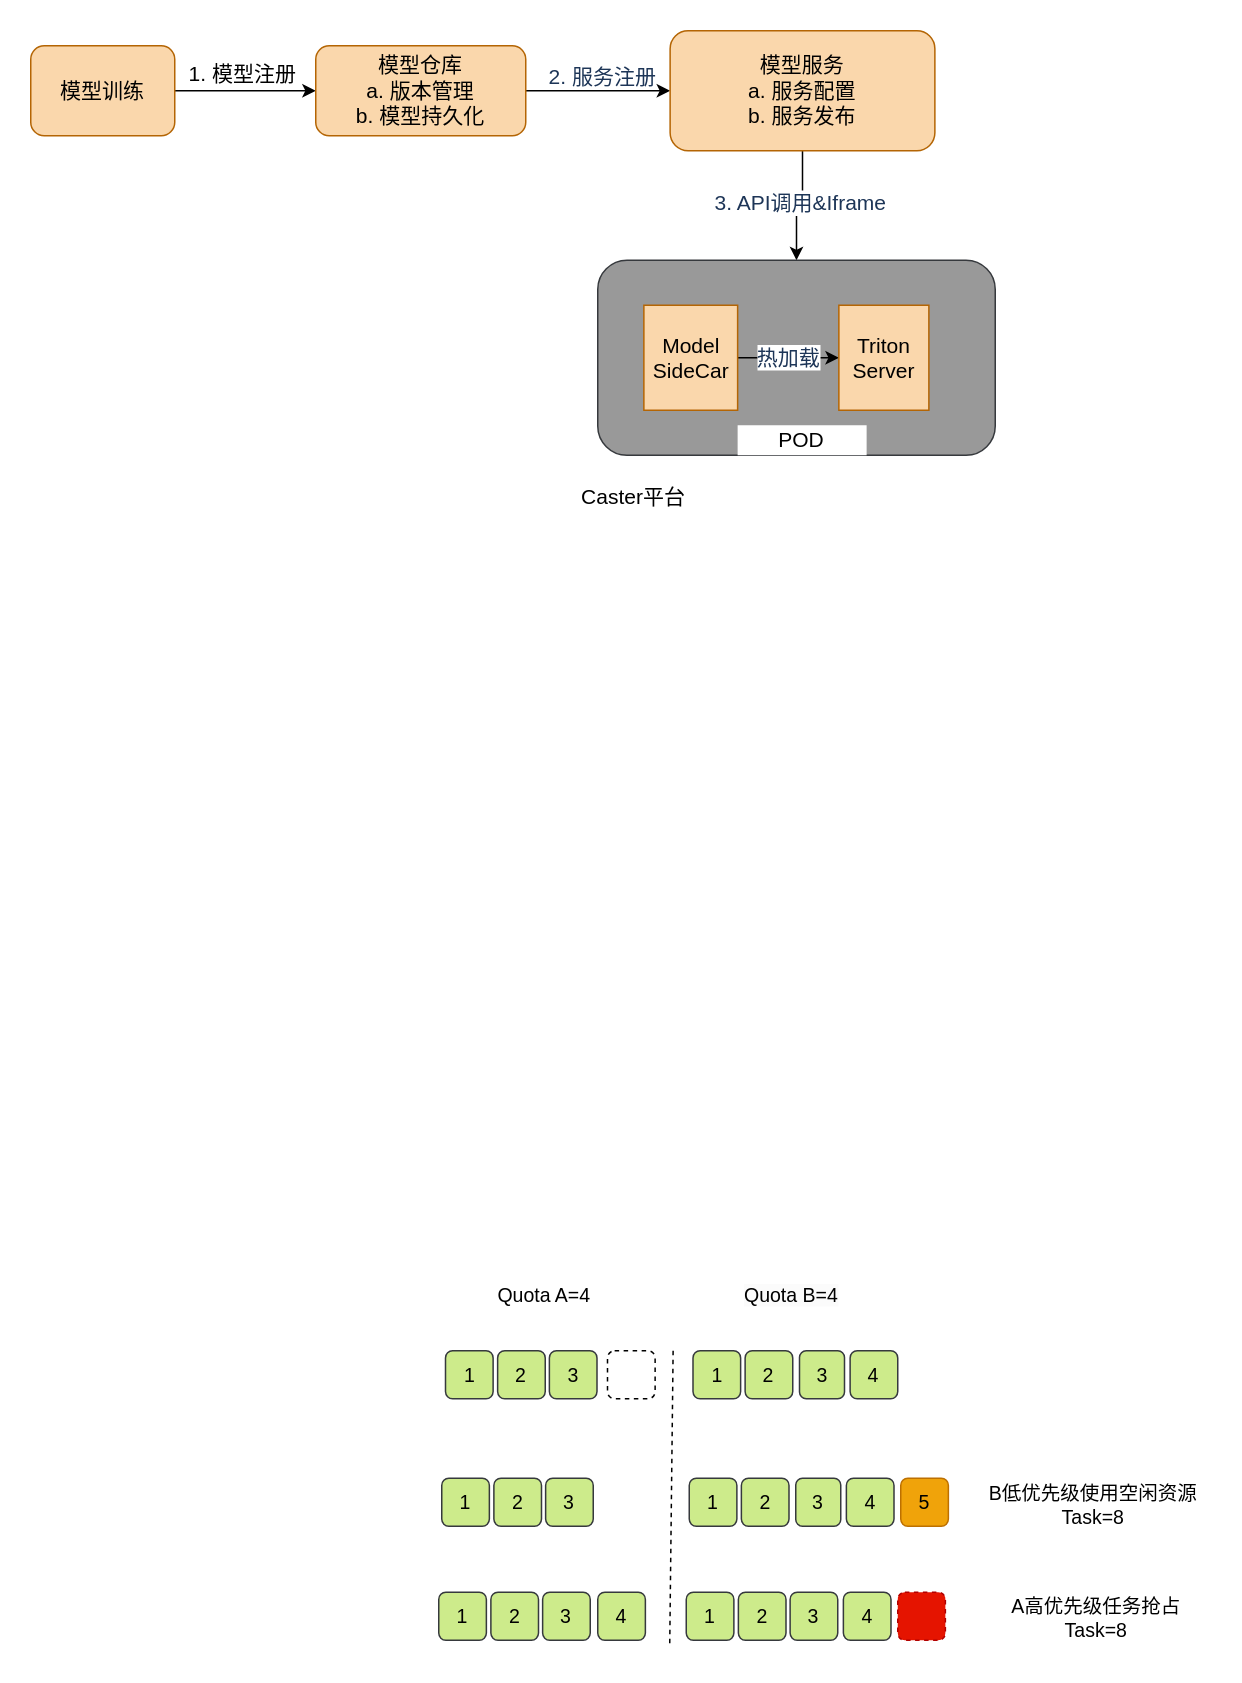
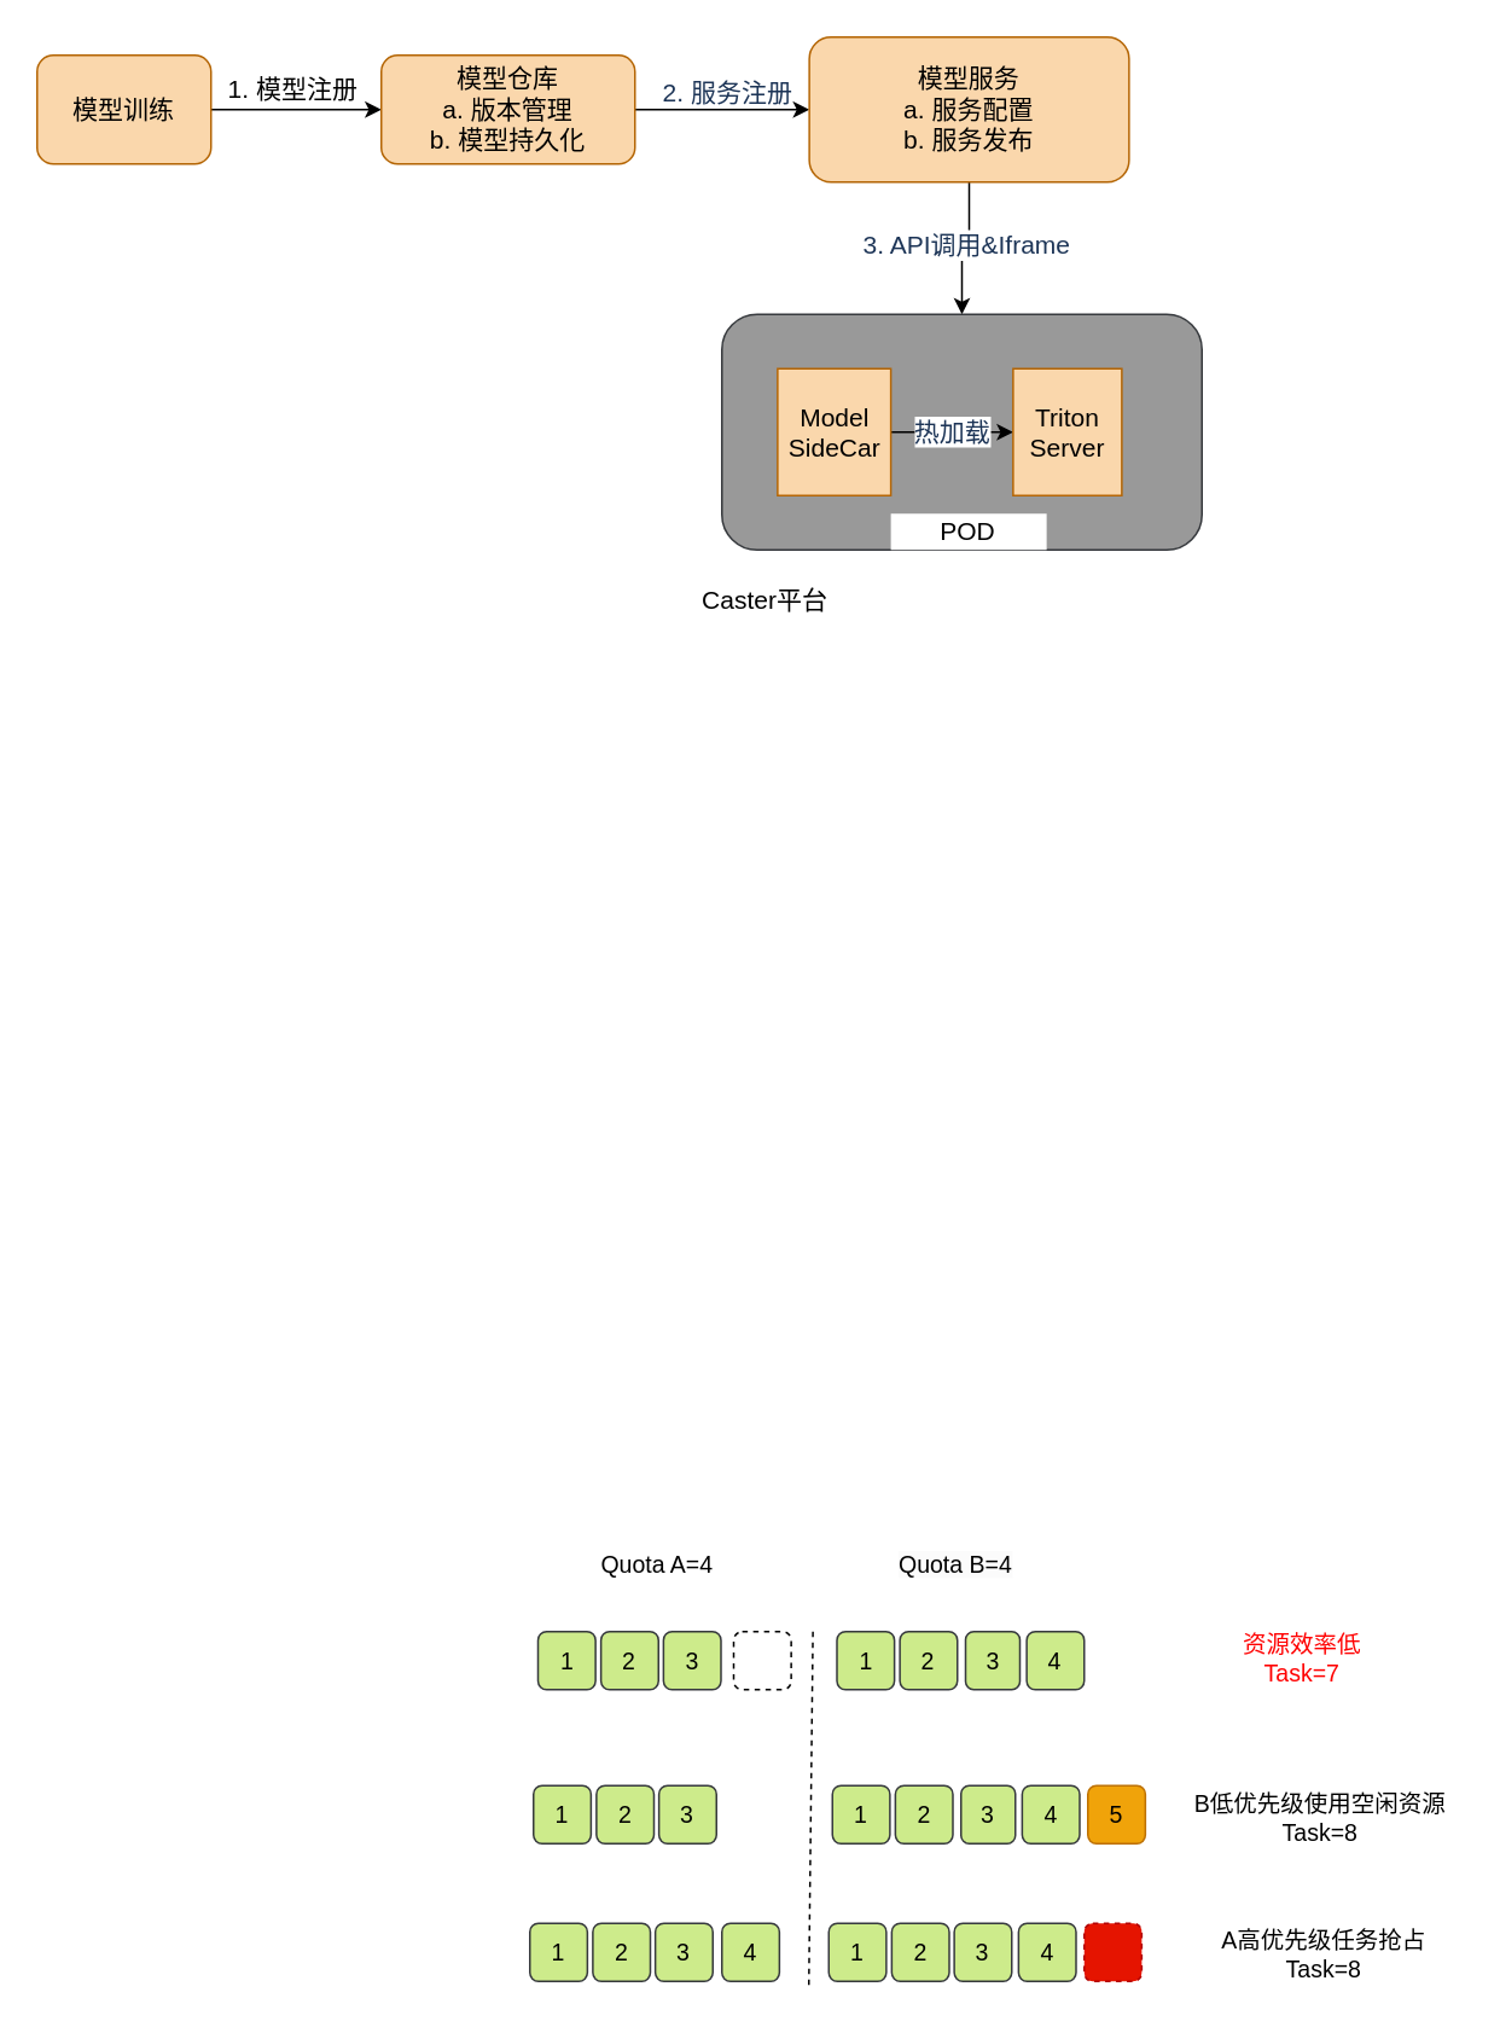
+ <mxCell id="42" value="&lt;font color=&quot;#ff0000&quot;&gt;资源效率低&lt;br style=&quot;font-size: 13px;&quot;&gt;Task=7&lt;/font&gt;" style="text;html=1;align=center;verticalAlign=middle;resizable=0;points=[];autosize=1;strokeColor=none;fillColor=none;fontSize=13;" vertex="1" parent="1"><mxGeometry x="676" y="893" width="83" height="43" as="geometry" /></mxCell>
